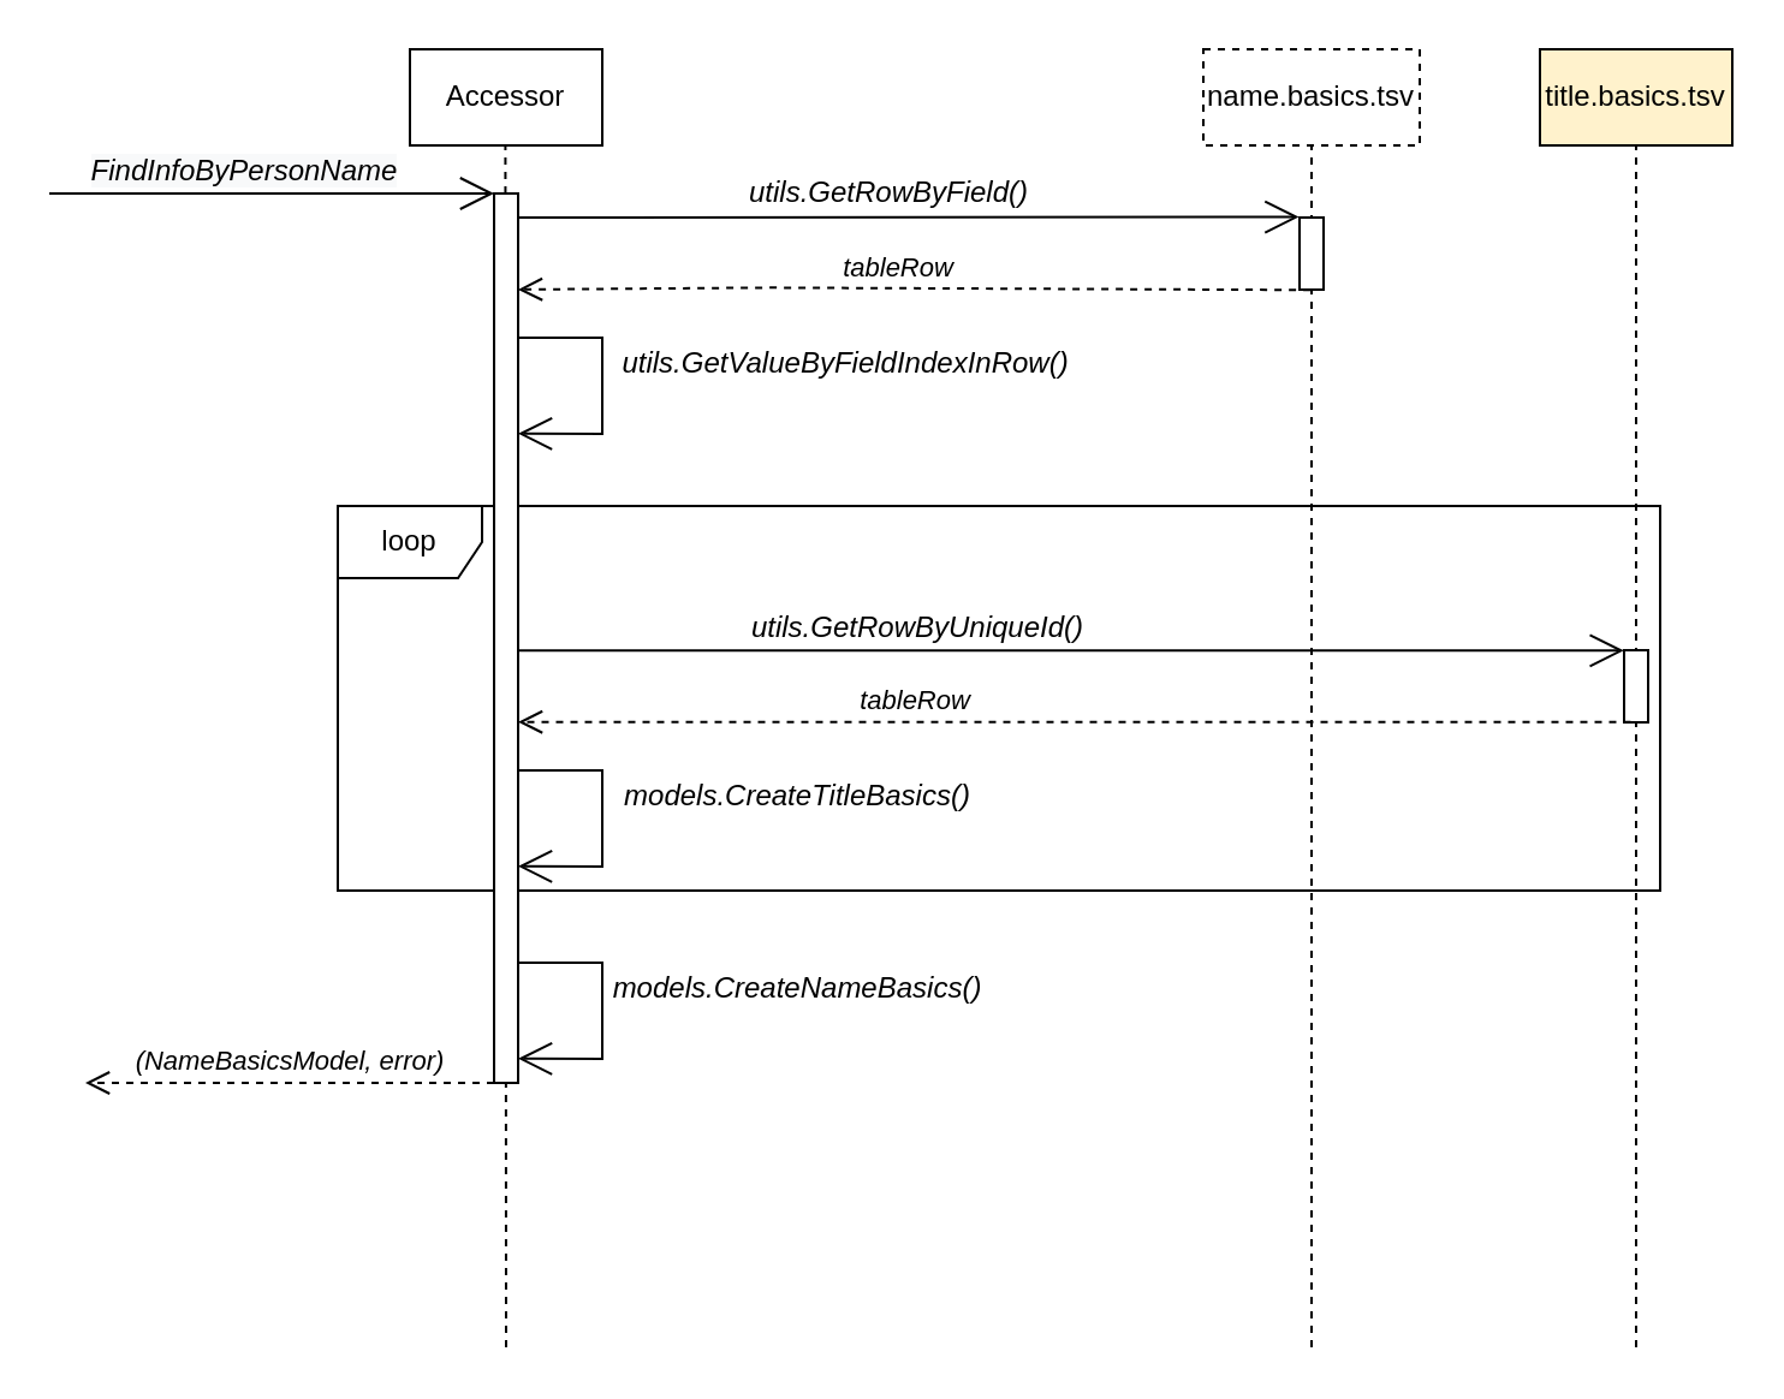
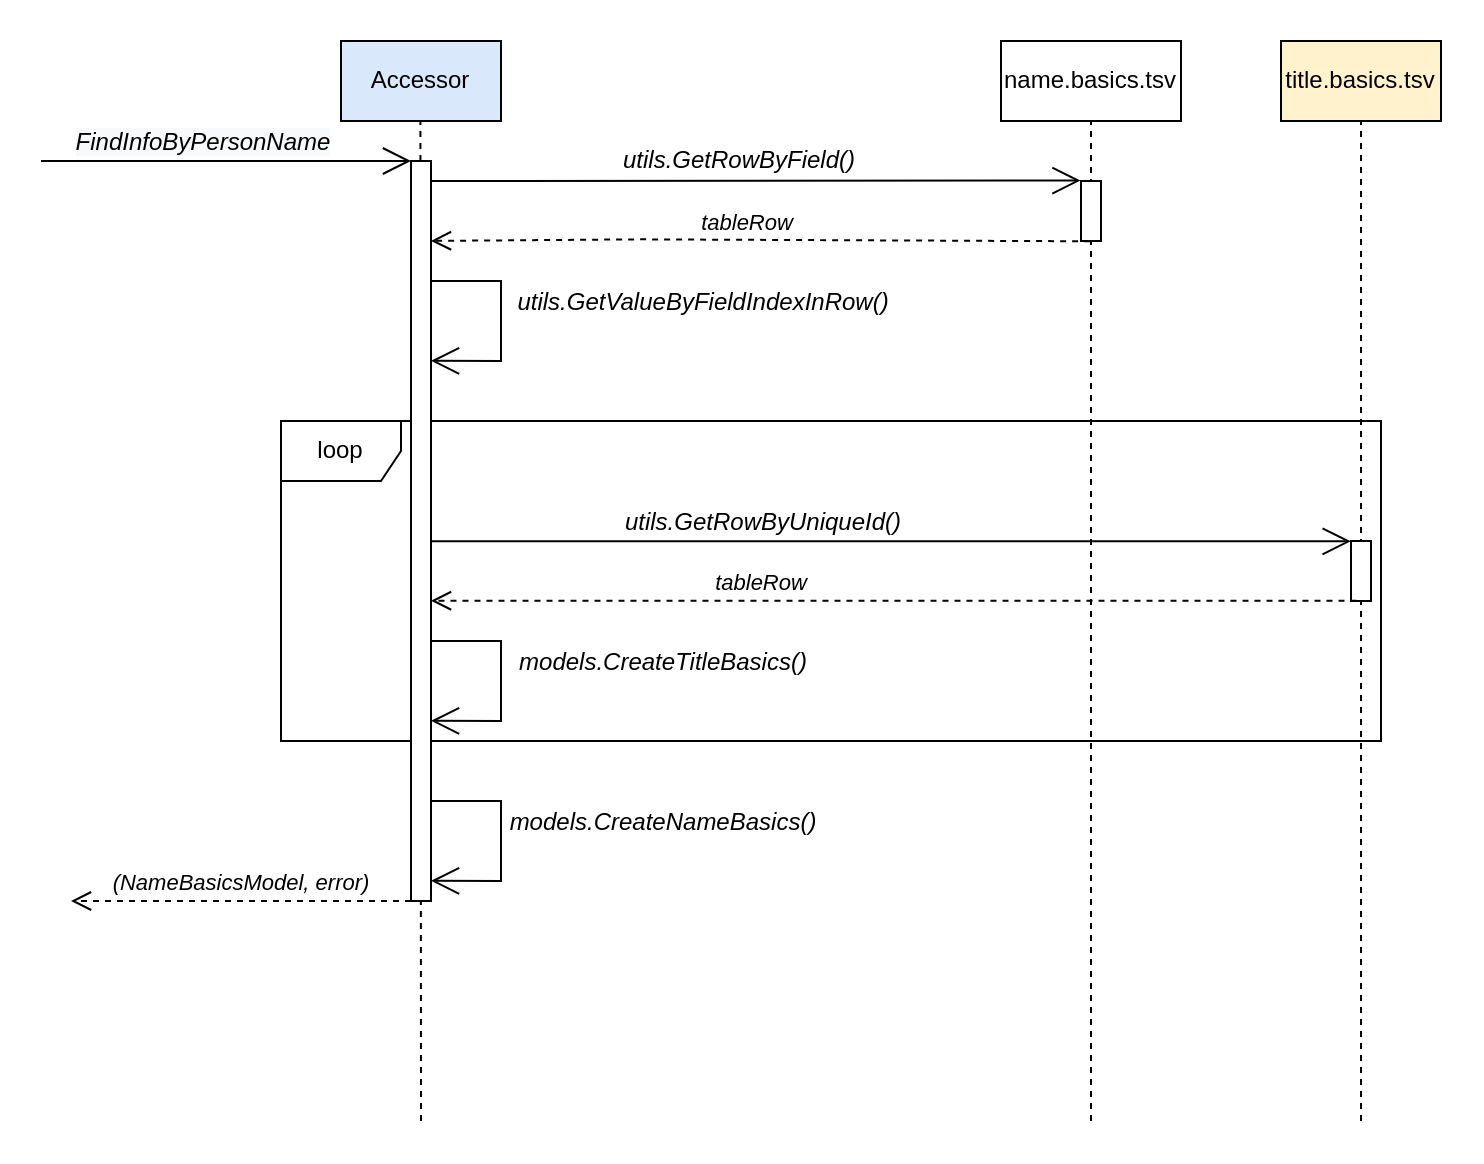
- <mxCell id="3" value="Accessor" style="rounded=0;whiteSpace=wrap;html=1;" parent="1" vertex="1"><mxGeometry x="170" y="20" width="80" height="40" as="geometry" /></mxCell>
+ <mxCell id="3" value="Accessor" style="rounded=0;whiteSpace=wrap;html=1;fillColor=#dae8fc;" parent="1" vertex="1"><mxGeometry x="170" y="20" width="80" height="40" as="geometry" /></mxCell>
- <mxCell id="18" value="name.basics.tsv" style="rounded=0;whiteSpace=wrap;html=1;dashed=1;" parent="17" vertex="1"><mxGeometry width="90" height="40" as="geometry" /></mxCell>
+ <mxCell id="18" value="name.basics.tsv" style="rounded=0;whiteSpace=wrap;html=1;" parent="17" vertex="1"><mxGeometry width="90" height="40" as="geometry" /></mxCell>
